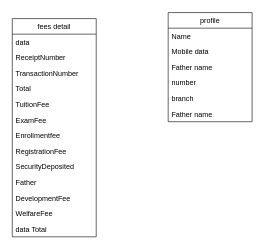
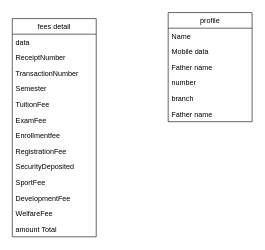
- <mxCell id="13" value="Total" style="text;strokeColor=none;fillColor=none;align=left;verticalAlign=top;spacingLeft=4;spacingRight=4;overflow=hidden;rotatable=0;points=[[0,0.5],[1,0.5]];portConstraint=eastwest;" vertex="1" parent="9"><mxGeometry y="104" width="140" height="26" as="geometry" /></mxCell>
+ <mxCell id="13" value="Semester" style="text;strokeColor=none;fillColor=none;align=left;verticalAlign=top;spacingLeft=4;spacingRight=4;overflow=hidden;rotatable=0;points=[[0,0.5],[1,0.5]];portConstraint=eastwest;" vertex="1" parent="9"><mxGeometry y="104" width="140" height="26" as="geometry" /></mxCell>
- <mxCell id="19" value="Father" style="text;strokeColor=none;fillColor=none;align=left;verticalAlign=top;spacingLeft=4;spacingRight=4;overflow=hidden;rotatable=0;points=[[0,0.5],[1,0.5]];portConstraint=eastwest;" vertex="1" parent="9"><mxGeometry y="260" width="140" height="26" as="geometry" /></mxCell>
+ <mxCell id="19" value="SportFee" style="text;strokeColor=none;fillColor=none;align=left;verticalAlign=top;spacingLeft=4;spacingRight=4;overflow=hidden;rotatable=0;points=[[0,0.5],[1,0.5]];portConstraint=eastwest;" vertex="1" parent="9"><mxGeometry y="260" width="140" height="26" as="geometry" /></mxCell>
- <mxCell id="22" value="data Total" style="text;strokeColor=none;fillColor=none;align=left;verticalAlign=top;spacingLeft=4;spacingRight=4;overflow=hidden;rotatable=0;points=[[0,0.5],[1,0.5]];portConstraint=eastwest;" vertex="1" parent="9"><mxGeometry y="338" width="140" height="26" as="geometry" /></mxCell>
+ <mxCell id="22" value="amount Total" style="text;strokeColor=none;fillColor=none;align=left;verticalAlign=top;spacingLeft=4;spacingRight=4;overflow=hidden;rotatable=0;points=[[0,0.5],[1,0.5]];portConstraint=eastwest;" vertex="1" parent="9"><mxGeometry y="338" width="140" height="26" as="geometry" /></mxCell>
